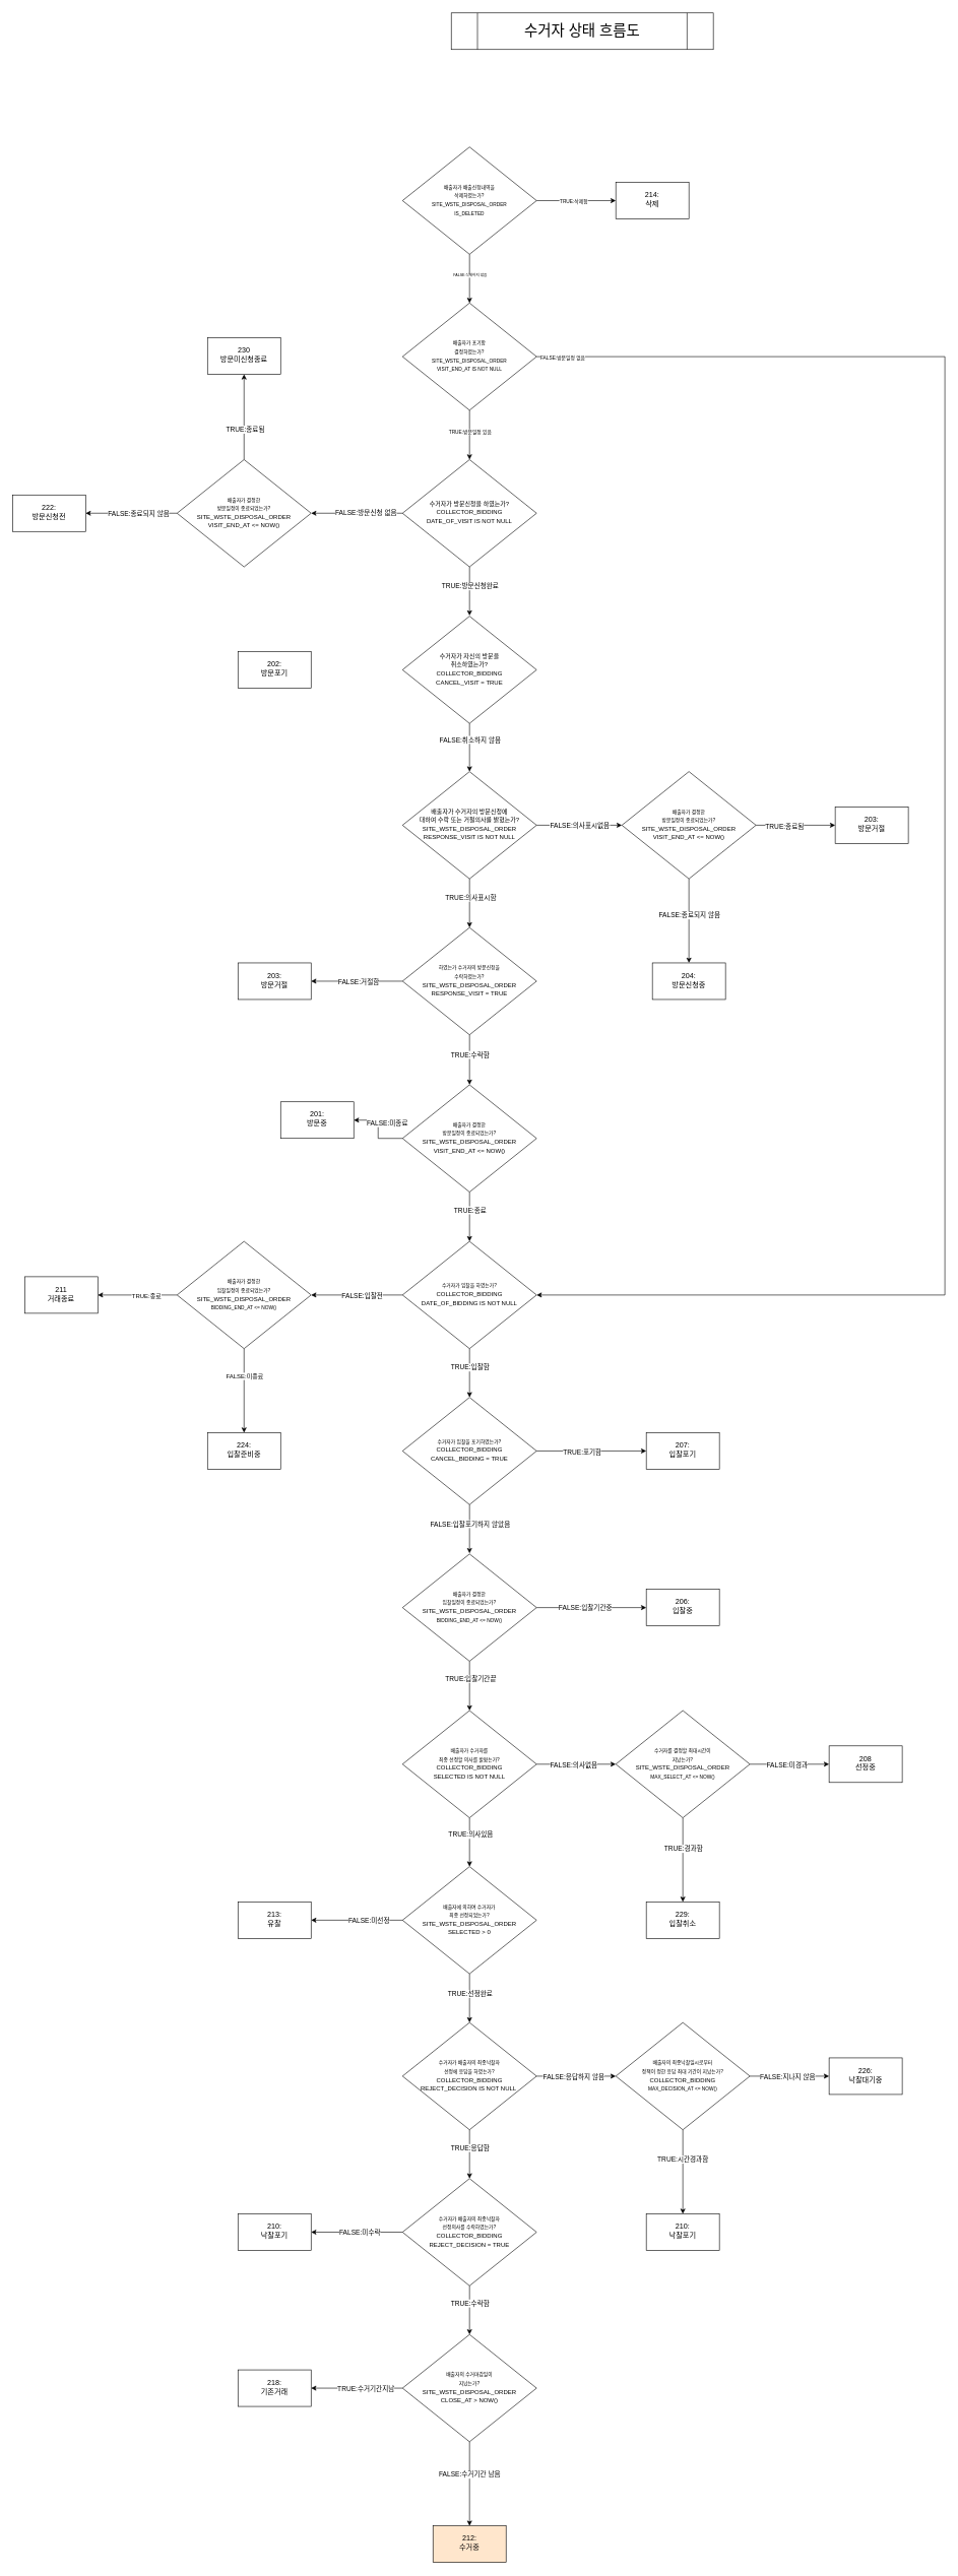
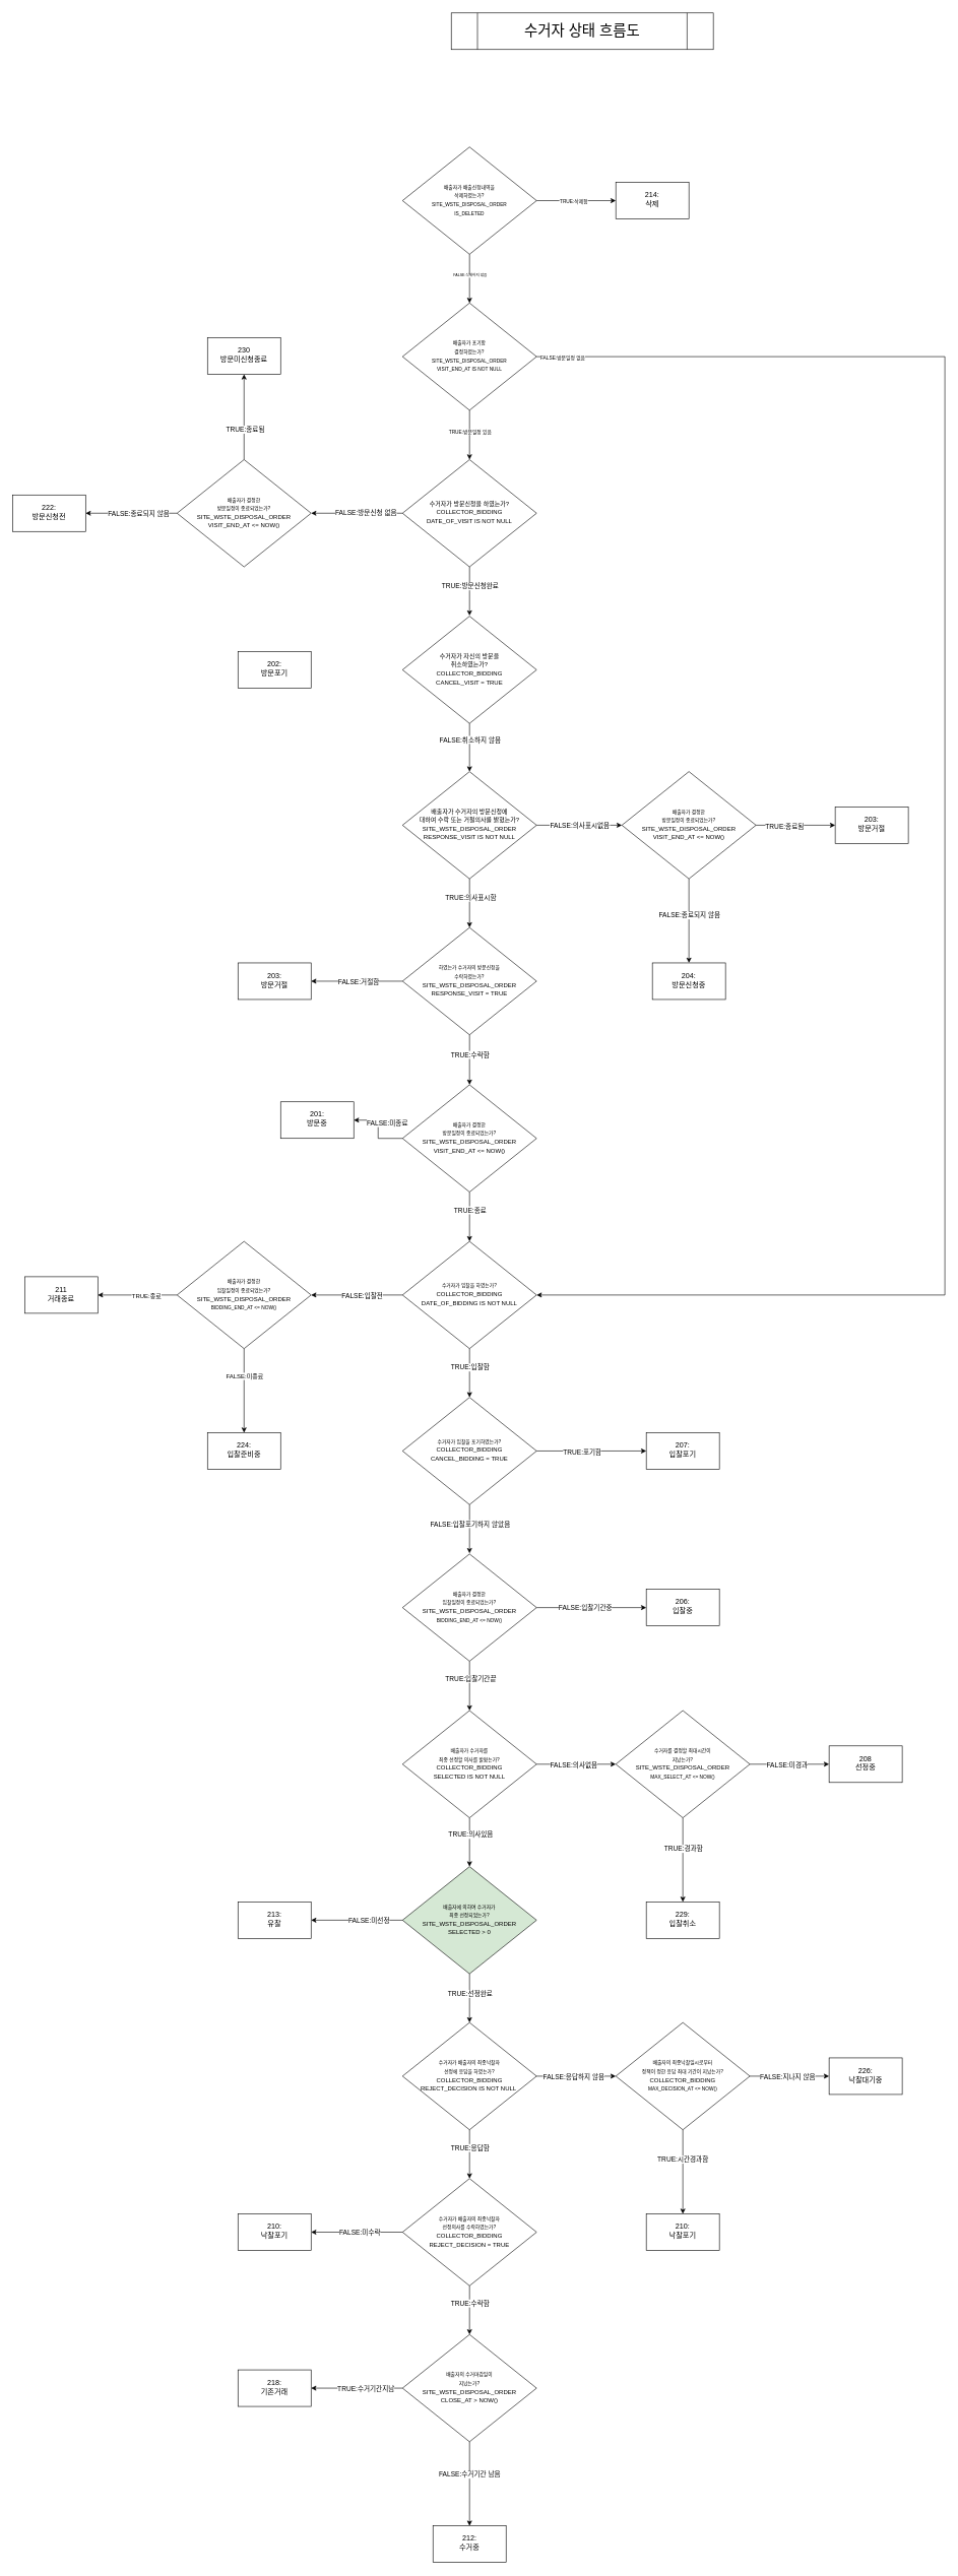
- <mxCell id="60" value="&lt;span style=&quot;font-size: 8px&quot;&gt;배출자에 의하여 수거자가&lt;br&gt;최종 선정되었는가?&lt;/span&gt;&lt;br style=&quot;font-size: 10px&quot;&gt;&lt;font style=&quot;font-size: 10px&quot;&gt;SITE_WSTE_DISPOSAL_ORDER&lt;br&gt;&lt;/font&gt;&lt;span style=&quot;font-size: 10px&quot;&gt;SELECTED &amp;gt; 0&lt;/span&gt;&lt;span style=&quot;font-size: 8px&quot;&gt;&lt;br&gt;&lt;/span&gt;" style="rhombus;whiteSpace=wrap;html=1;shadow=0;fontFamily=Helvetica;fontSize=12;align=center;strokeWidth=1;spacing=6;spacingTop=-4;" vertex="1" parent="1"><mxGeometry x="660" y="3062" width="220" height="176" as="geometry" /></mxCell>
+ <mxCell id="60" value="&lt;span style=&quot;font-size: 8px&quot;&gt;배출자에 의하여 수거자가&lt;br&gt;최종 선정되었는가?&lt;/span&gt;&lt;br style=&quot;font-size: 10px&quot;&gt;&lt;font style=&quot;font-size: 10px&quot;&gt;SITE_WSTE_DISPOSAL_ORDER&lt;br&gt;&lt;/font&gt;&lt;span style=&quot;font-size: 10px&quot;&gt;SELECTED &amp;gt; 0&lt;/span&gt;&lt;span style=&quot;font-size: 8px&quot;&gt;&lt;br&gt;&lt;/span&gt;" style="rhombus;whiteSpace=wrap;html=1;shadow=0;fontFamily=Helvetica;fontSize=12;align=center;strokeWidth=1;spacing=6;spacingTop=-4;fillColor=#d5e8d4;" vertex="1" parent="1"><mxGeometry x="660" y="3062" width="220" height="176" as="geometry" /></mxCell>
- <mxCell id="106" value="212:&lt;br&gt;수거중" style="whiteSpace=wrap;html=1;shadow=0;strokeWidth=1;spacing=6;spacingTop=-4;fillColor=#ffe6cc;" vertex="1" parent="1"><mxGeometry x="710" y="4144" width="120" height="60" as="geometry" /></mxCell>
+ <mxCell id="106" value="212:&lt;br&gt;수거중" style="whiteSpace=wrap;html=1;shadow=0;strokeWidth=1;spacing=6;spacingTop=-4;" vertex="1" parent="1"><mxGeometry x="710" y="4144" width="120" height="60" as="geometry" /></mxCell>
